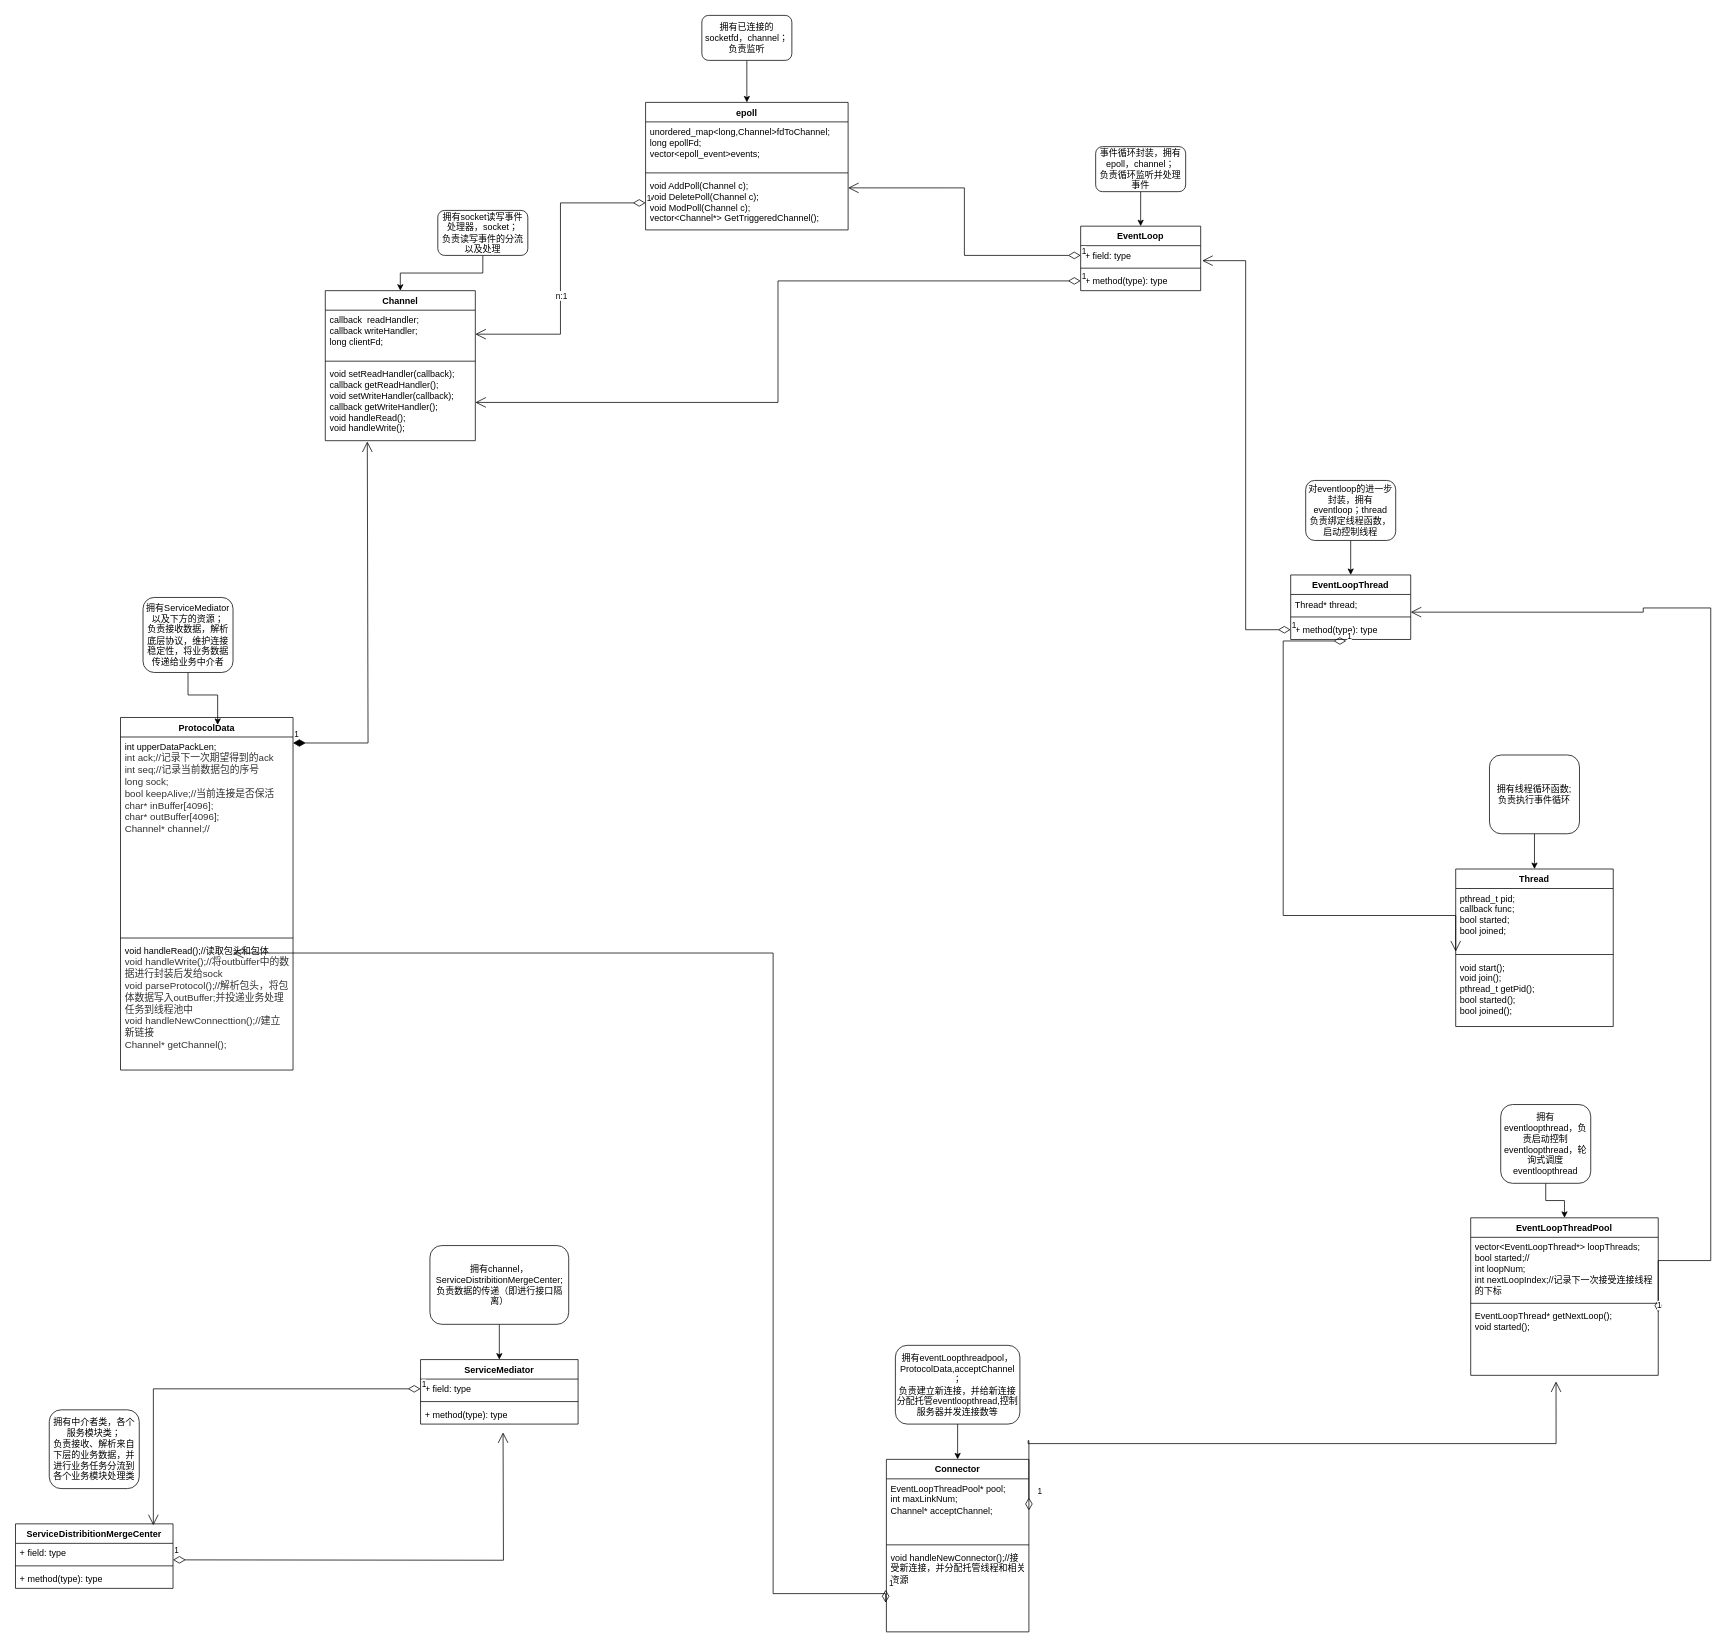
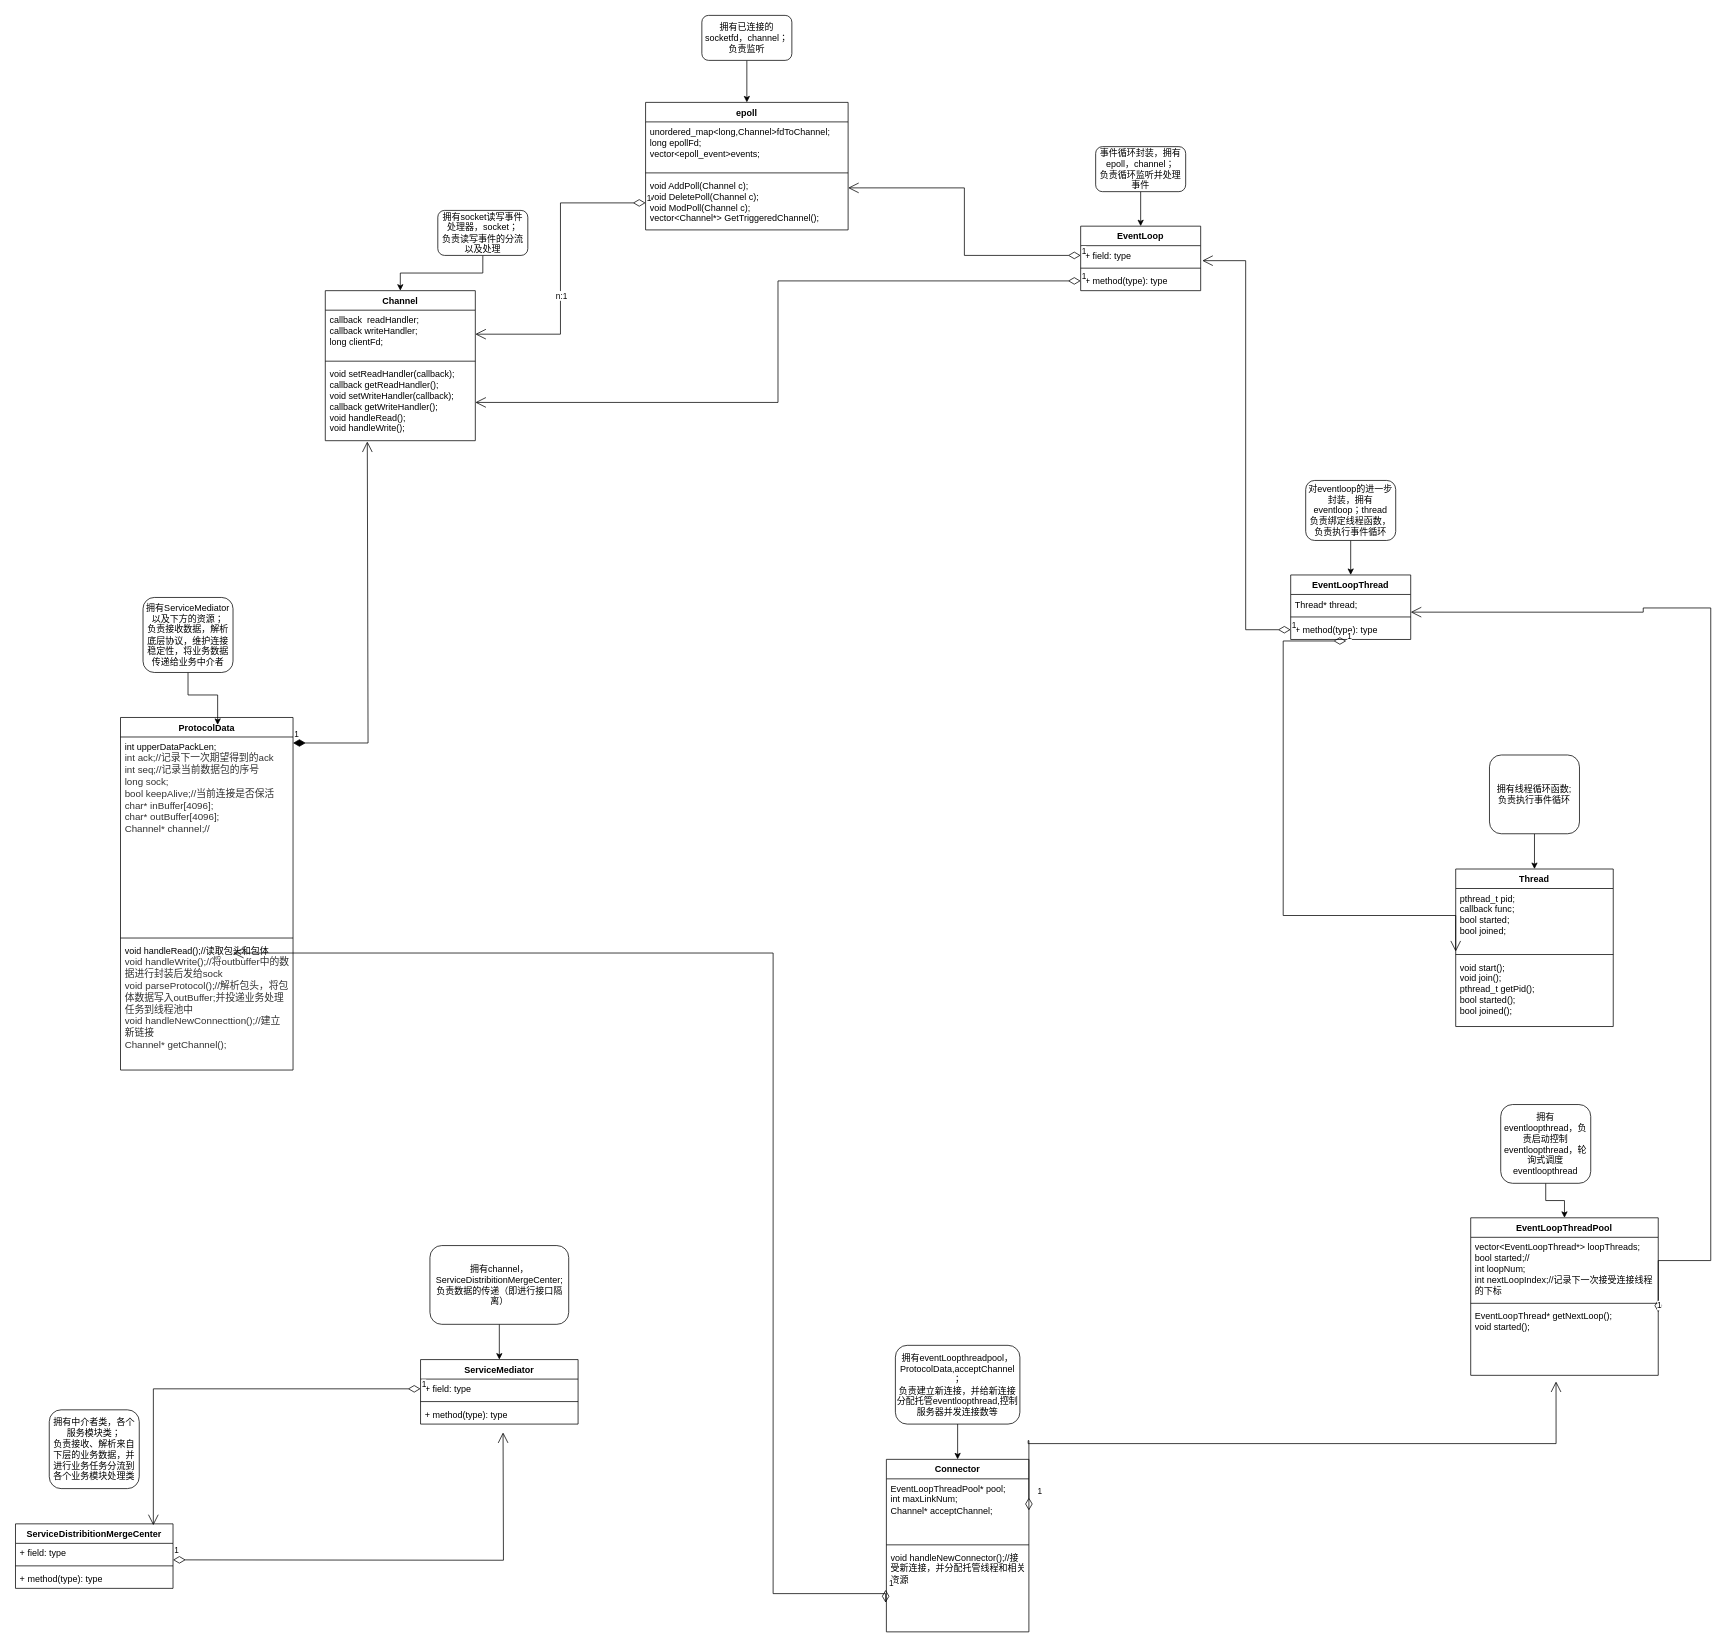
- <mxCell id="30" value="对eventloop的进一步封装，拥有eventloop；thread&lt;br&gt;负责绑定线程函数，启动控制线程" style="rounded=1;whiteSpace=wrap;html=1;" parent="1" vertex="1"><mxGeometry x="1740" y="640" width="120" height="80" as="geometry" /></mxCell>
+ <mxCell id="30" value="对eventloop的进一步封装，拥有eventloop；thread&lt;br&gt;负责绑定线程函数，负责执行事件循环" style="rounded=1;whiteSpace=wrap;html=1;" parent="1" vertex="1"><mxGeometry x="1740" y="640" width="120" height="80" as="geometry" /></mxCell>
